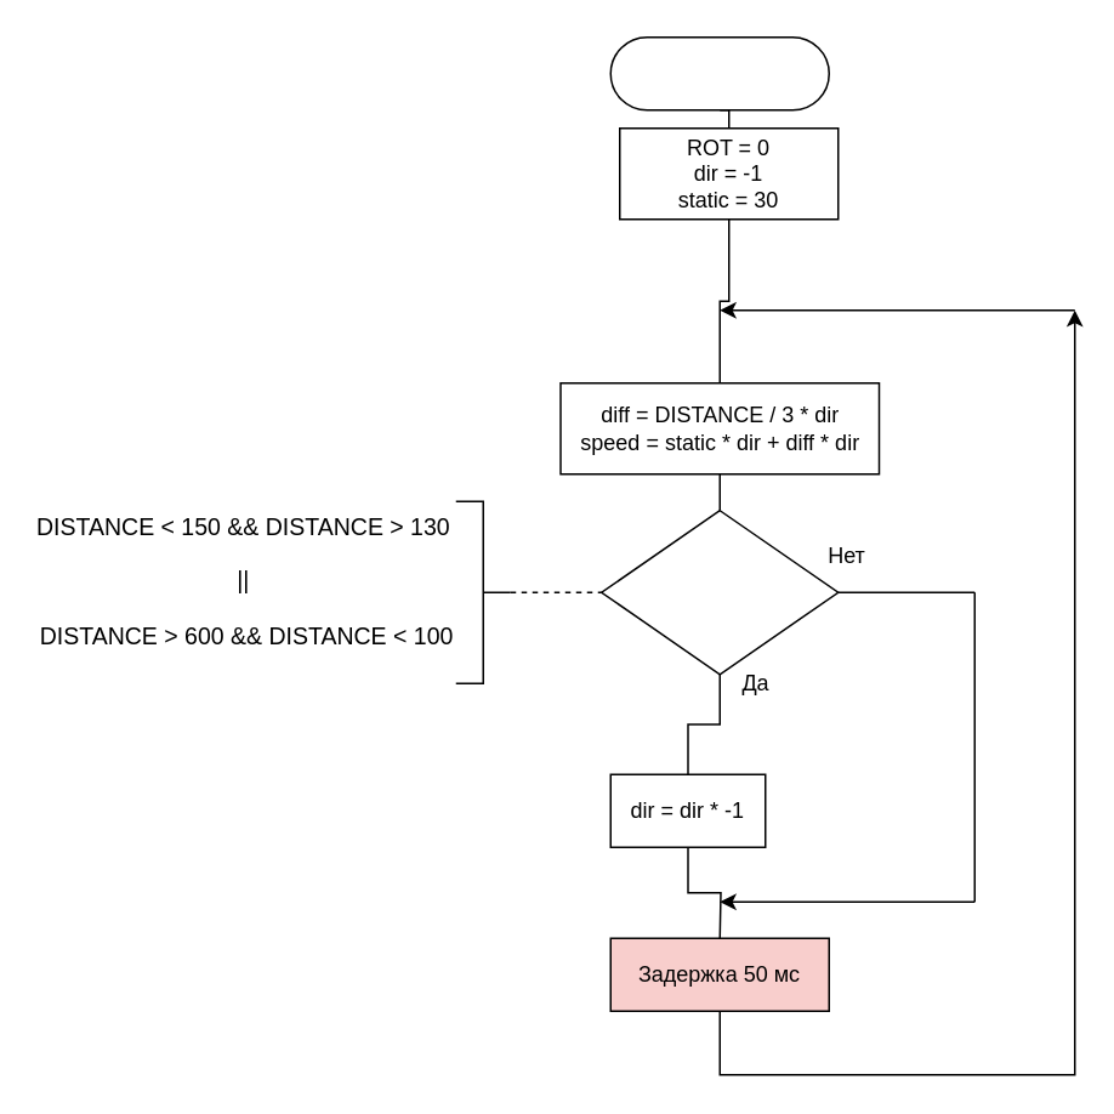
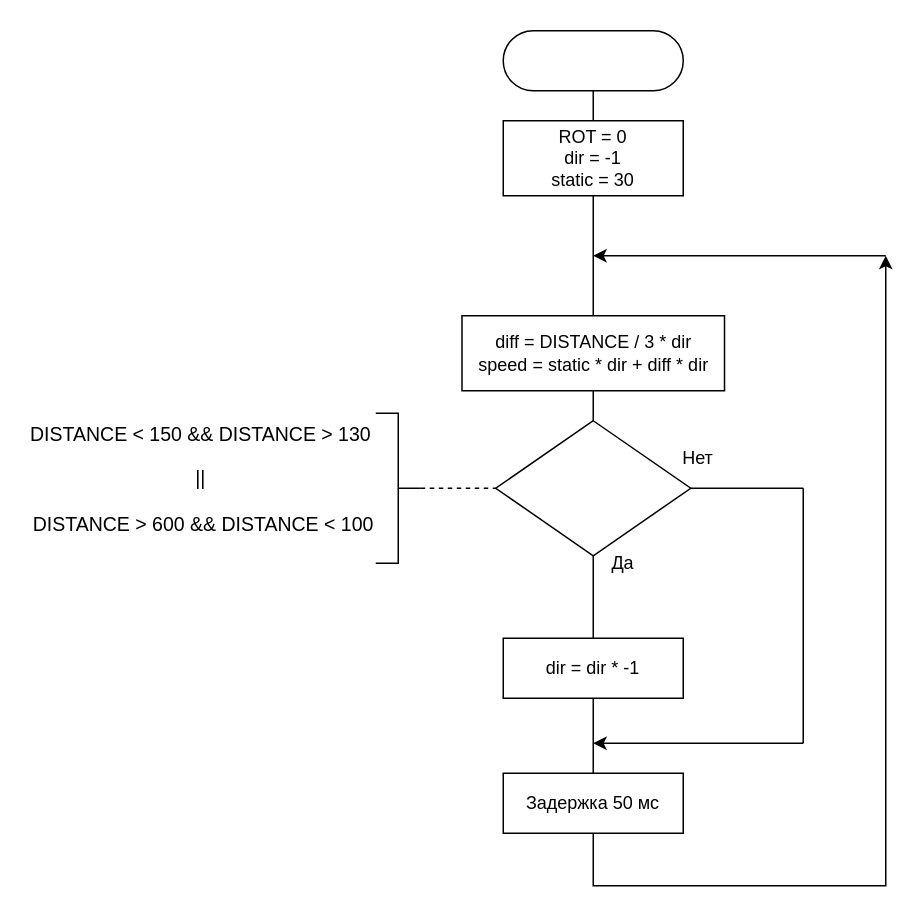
- <mxCell id="7" value="ROT = 0&lt;br&gt;dir = -1&lt;br&gt;static = 30" style="rounded=0;whiteSpace=wrap;html=1;" parent="1" vertex="1"><mxGeometry x="340" y="70" width="120" height="50" as="geometry" /></mxCell>
+ <mxCell id="7" value="ROT = 0&lt;br&gt;dir = -1&lt;br&gt;static = 30" style="rounded=0;whiteSpace=wrap;html=1;" parent="1" vertex="1"><mxGeometry x="335" y="80" width="120" height="50" as="geometry" /></mxCell>
- <mxCell id="11" value="dir = dir * -1" style="rounded=0;whiteSpace=wrap;html=1;" parent="1" vertex="1"><mxGeometry x="335" y="425" width="85" height="40" as="geometry" /></mxCell>
+ <mxCell id="11" value="dir = dir * -1" style="rounded=0;whiteSpace=wrap;html=1;" parent="1" vertex="1"><mxGeometry x="335" y="425" width="120" height="40" as="geometry" /></mxCell>
- <mxCell id="17" value="Задержка 50 мс" style="rounded=0;whiteSpace=wrap;html=1;fillColor=#f8cecc;" vertex="1" parent="1"><mxGeometry x="335" y="515" width="120" height="40" as="geometry" /></mxCell>
+ <mxCell id="17" value="Задержка 50 мс" style="rounded=0;whiteSpace=wrap;html=1;" vertex="1" parent="1"><mxGeometry x="335" y="515" width="120" height="40" as="geometry" /></mxCell>
